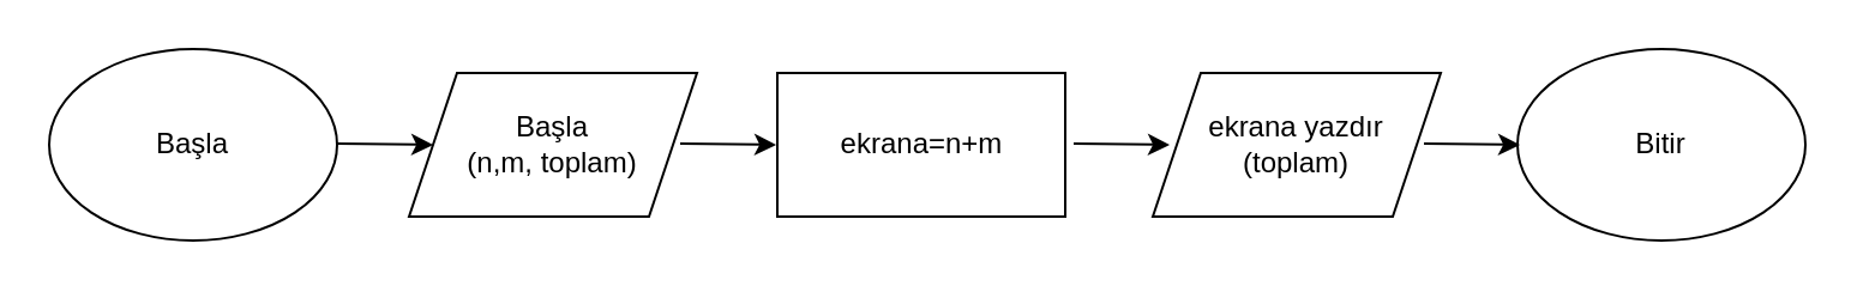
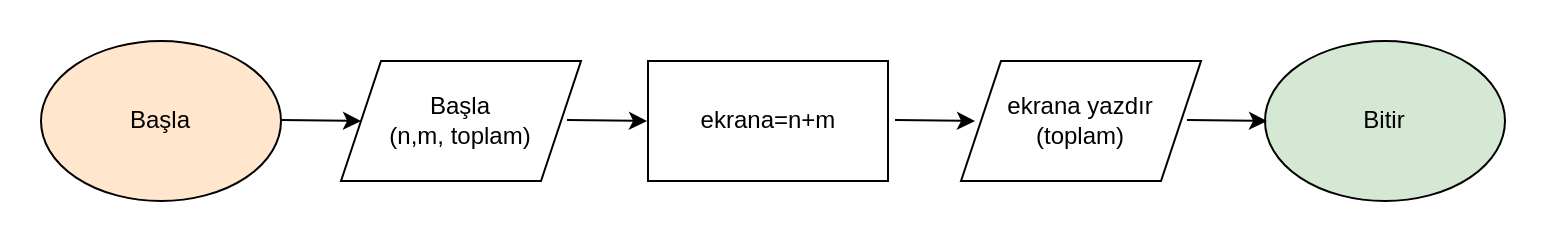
- <mxCell id="2" value="Başla" style="ellipse;whiteSpace=wrap;html=1;" parent="1" vertex="1"><mxGeometry x="20" y="20" width="120" height="80" as="geometry" /></mxCell>
+ <mxCell id="2" value="Başla" style="ellipse;whiteSpace=wrap;html=1;fillColor=#ffe6cc;" parent="1" vertex="1"><mxGeometry x="20" y="20" width="120" height="80" as="geometry" /></mxCell>
- <mxCell id="6" value="Bitir" style="ellipse;whiteSpace=wrap;html=1;" parent="1" vertex="1"><mxGeometry x="632" y="20" width="120" height="80" as="geometry" /></mxCell>
+ <mxCell id="6" value="Bitir" style="ellipse;whiteSpace=wrap;html=1;fillColor=#d5e8d4;" parent="1" vertex="1"><mxGeometry x="632" y="20" width="120" height="80" as="geometry" /></mxCell>
